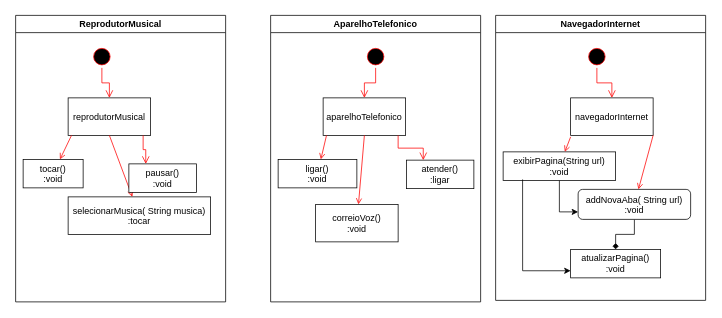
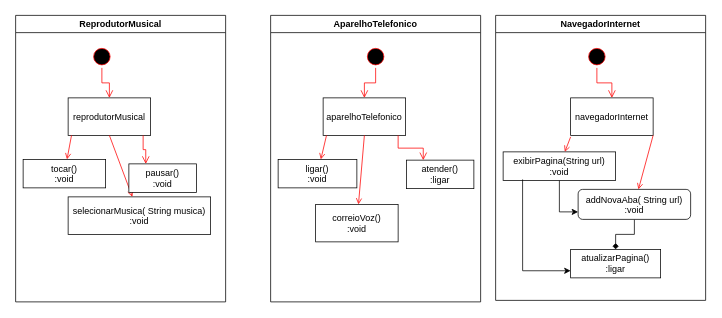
- <mxCell id="28" value="tocar()&#10;:void" style="" vertex="1" parent="24"><mxGeometry x="10" y="192" width="80" height="38" as="geometry" /></mxCell>
+ <mxCell id="28" value="tocar()&#10;:void" style="" vertex="1" parent="24"><mxGeometry x="10" y="192" width="110" height="38" as="geometry" /></mxCell>
- <mxCell id="30" value="selecionarMusica( String musica)&#10;:tocar" style="" vertex="1" parent="24"><mxGeometry x="70" y="242" width="190" height="50" as="geometry" /></mxCell>
+ <mxCell id="30" value="selecionarMusica( String musica)&#10;:void" style="" vertex="1" parent="24"><mxGeometry x="70" y="242" width="190" height="50" as="geometry" /></mxCell>
- <mxCell id="22" value="atualizarPagina()&lt;br&gt;:void" style="rounded=0;whiteSpace=wrap;html=1;" vertex="1" parent="12"><mxGeometry x="100" y="312" width="120" height="38" as="geometry" /></mxCell>
+ <mxCell id="22" value="atualizarPagina()&lt;br&gt;:ligar" style="rounded=0;whiteSpace=wrap;html=1;" vertex="1" parent="12"><mxGeometry x="100" y="312" width="120" height="38" as="geometry" /></mxCell>
